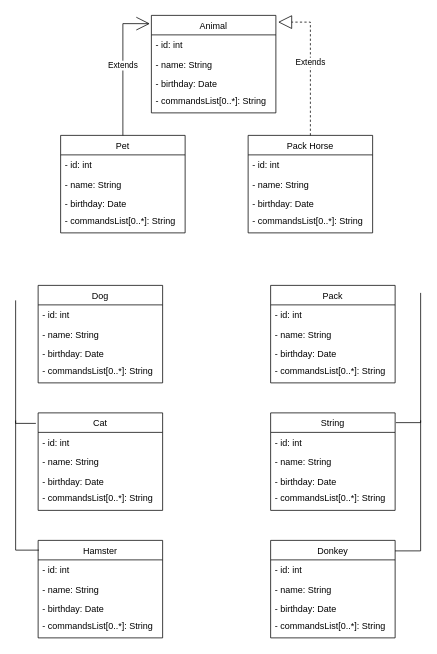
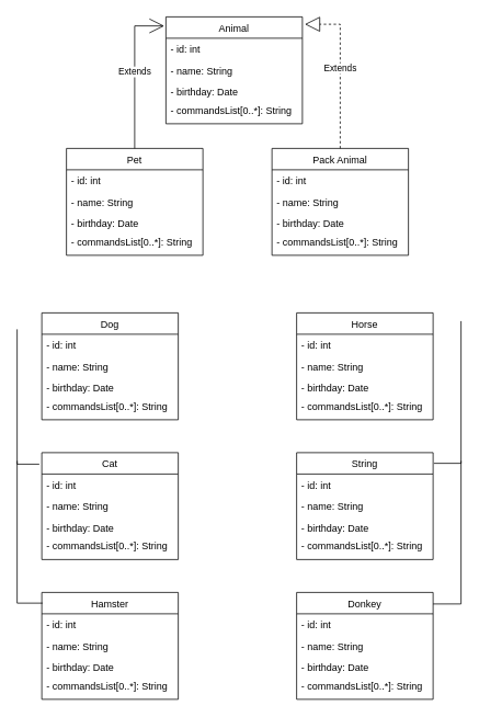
- <mxCell id="12" value="Pack Horse" style="swimlane;fontStyle=0;childLayout=stackLayout;horizontal=1;startSize=26;fillColor=none;horizontalStack=0;resizeParent=1;resizeParentMax=0;resizeLast=0;collapsible=1;marginBottom=0;" vertex="1" parent="1"><mxGeometry x="330" y="180" width="166" height="130" as="geometry" /></mxCell>
+ <mxCell id="12" value="Pack Animal" style="swimlane;fontStyle=0;childLayout=stackLayout;horizontal=1;startSize=26;fillColor=none;horizontalStack=0;resizeParent=1;resizeParentMax=0;resizeLast=0;collapsible=1;marginBottom=0;" vertex="1" parent="1"><mxGeometry x="330" y="180" width="166" height="130" as="geometry" /></mxCell>
- <mxCell id="32" value="Pack" style="swimlane;fontStyle=0;childLayout=stackLayout;horizontal=1;startSize=26;fillColor=none;horizontalStack=0;resizeParent=1;resizeParentMax=0;resizeLast=0;collapsible=1;marginBottom=0;" vertex="1" parent="1"><mxGeometry x="360" y="380" width="166" height="130" as="geometry" /></mxCell>
+ <mxCell id="32" value="Horse" style="swimlane;fontStyle=0;childLayout=stackLayout;horizontal=1;startSize=26;fillColor=none;horizontalStack=0;resizeParent=1;resizeParentMax=0;resizeLast=0;collapsible=1;marginBottom=0;" vertex="1" parent="1"><mxGeometry x="360" y="380" width="166" height="130" as="geometry" /></mxCell>
